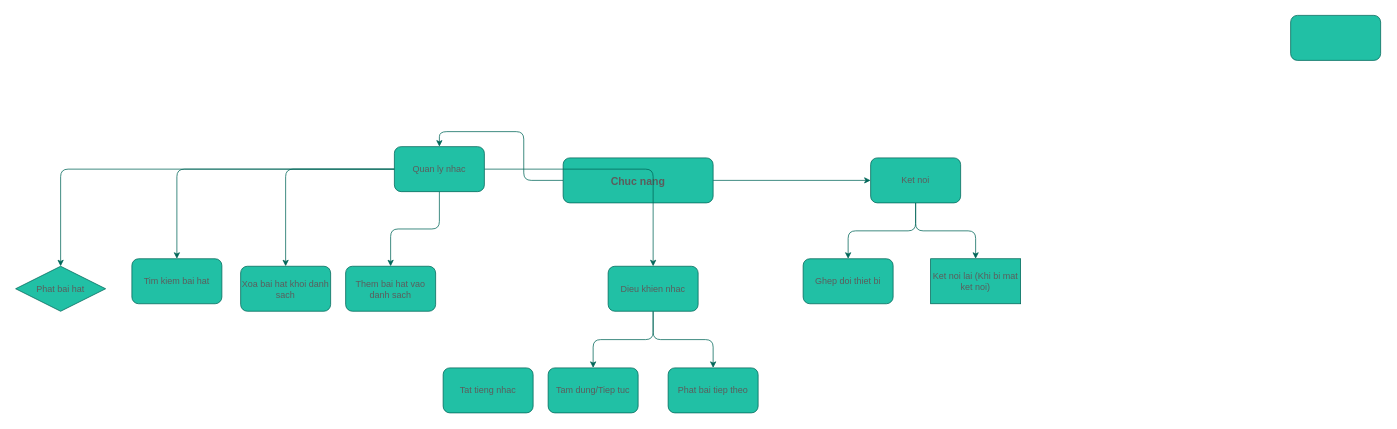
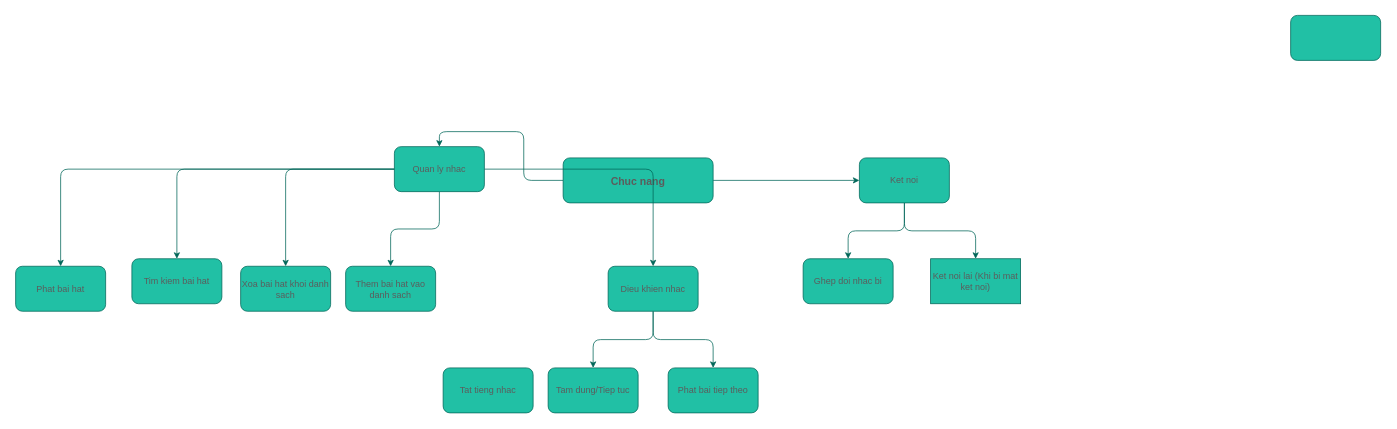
- <mxCell id="13" value="Ket noi" style="rounded=1;whiteSpace=wrap;html=1;sketch=0;fontColor=#5C5C5C;strokeColor=#006658;fillColor=#21C0A5;" vertex="1" parent="1"><mxGeometry x="1160" y="210" width="120" height="60" as="geometry" /></mxCell>
+ <mxCell id="13" value="Ket noi" style="rounded=1;whiteSpace=wrap;html=1;sketch=0;fontColor=#5C5C5C;strokeColor=#006658;fillColor=#21C0A5;" vertex="1" parent="1"><mxGeometry x="1145" y="210" width="120" height="60" as="geometry" /></mxCell>
- <mxCell id="20" value="Ghep doi thiet bi" style="rounded=1;whiteSpace=wrap;html=1;sketch=0;fontColor=#5C5C5C;strokeColor=#006658;fillColor=#21C0A5;" vertex="1" parent="1"><mxGeometry x="1070" y="344.5" width="120" height="60" as="geometry" /></mxCell>
+ <mxCell id="20" value="Ghep doi nhac bi" style="rounded=1;whiteSpace=wrap;html=1;sketch=0;fontColor=#5C5C5C;strokeColor=#006658;fillColor=#21C0A5;" vertex="1" parent="1"><mxGeometry x="1070" y="344.5" width="120" height="60" as="geometry" /></mxCell>
- <mxCell id="6" value="Phat bai hat" style="rhombus;whiteSpace=wrap;html=1;shadow=0;sketch=0;fontColor=#5C5C5C;strokeColor=#006658;fillColor=#21C0A5;" vertex="1" parent="1"><mxGeometry x="20" y="354.5" width="120" height="60" as="geometry" /></mxCell>
+ <mxCell id="6" value="Phat bai hat" style="rounded=1;whiteSpace=wrap;html=1;shadow=0;sketch=0;fontColor=#5C5C5C;strokeColor=#006658;fillColor=#21C0A5;" vertex="1" parent="1"><mxGeometry x="20" y="354.5" width="120" height="60" as="geometry" /></mxCell>
